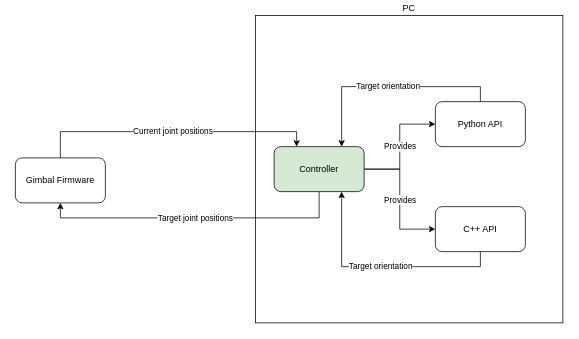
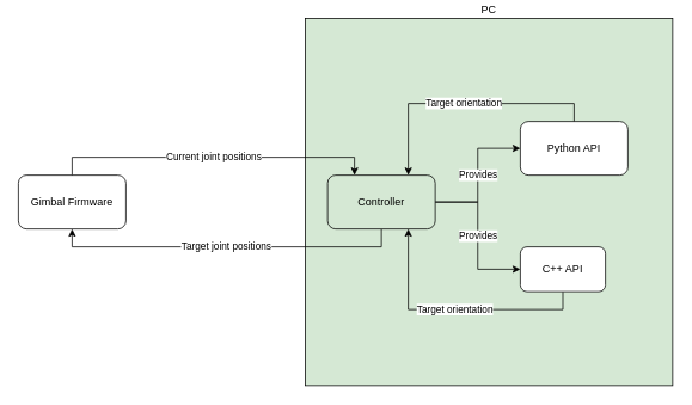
- <mxCell id="2" value="PC" style="whiteSpace=wrap;html=1;aspect=fixed;labelPosition=center;verticalLabelPosition=top;align=center;verticalAlign=bottom;" vertex="1" parent="1"><mxGeometry x="340" y="20" width="410" height="410" as="geometry" /></mxCell>
+ <mxCell id="2" value="PC" style="whiteSpace=wrap;html=1;aspect=fixed;labelPosition=center;verticalLabelPosition=top;align=center;verticalAlign=bottom;fillColor=#d5e8d4;" vertex="1" parent="1"><mxGeometry x="340" y="20" width="410" height="410" as="geometry" /></mxCell>
- <mxCell id="4" value="Gimbal Firmware" style="rounded=1;whiteSpace=wrap;html=1;" vertex="1" parent="1"><mxGeometry x="20" y="210" width="120" height="60" as="geometry" /></mxCell>
+ <mxCell id="4" value="Gimbal Firmware" style="rounded=1;whiteSpace=wrap;html=1;" vertex="1" parent="1"><mxGeometry x="20" y="195" width="120" height="60" as="geometry" /></mxCell>
- <mxCell id="12" value="C++ API" style="rounded=1;whiteSpace=wrap;html=1;" vertex="1" parent="1"><mxGeometry x="580" y="275" width="120" height="60" as="geometry" /></mxCell>
+ <mxCell id="12" value="C++ API" style="rounded=1;whiteSpace=wrap;html=1;" vertex="1" parent="1"><mxGeometry x="580" y="275" width="95" height="50" as="geometry" /></mxCell>
